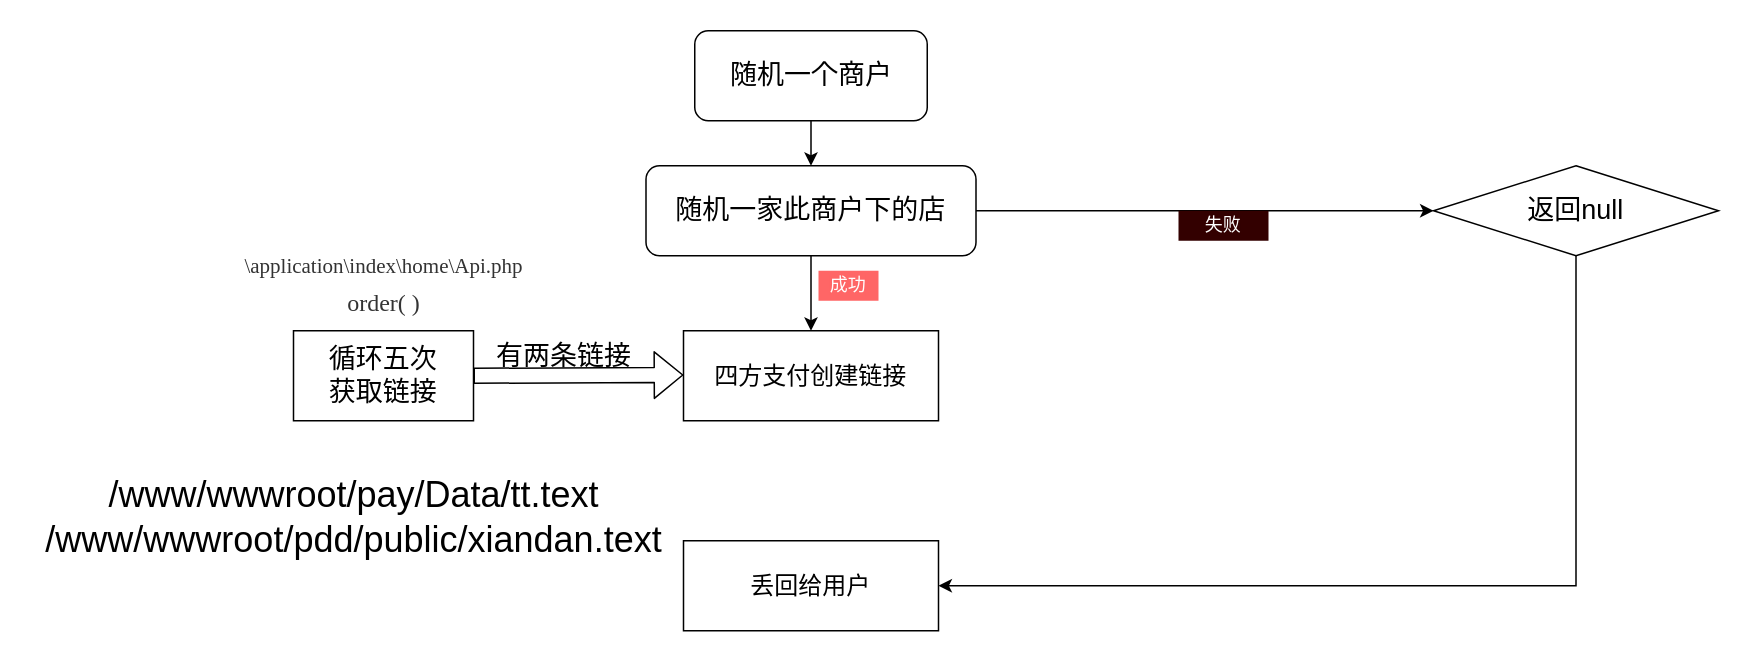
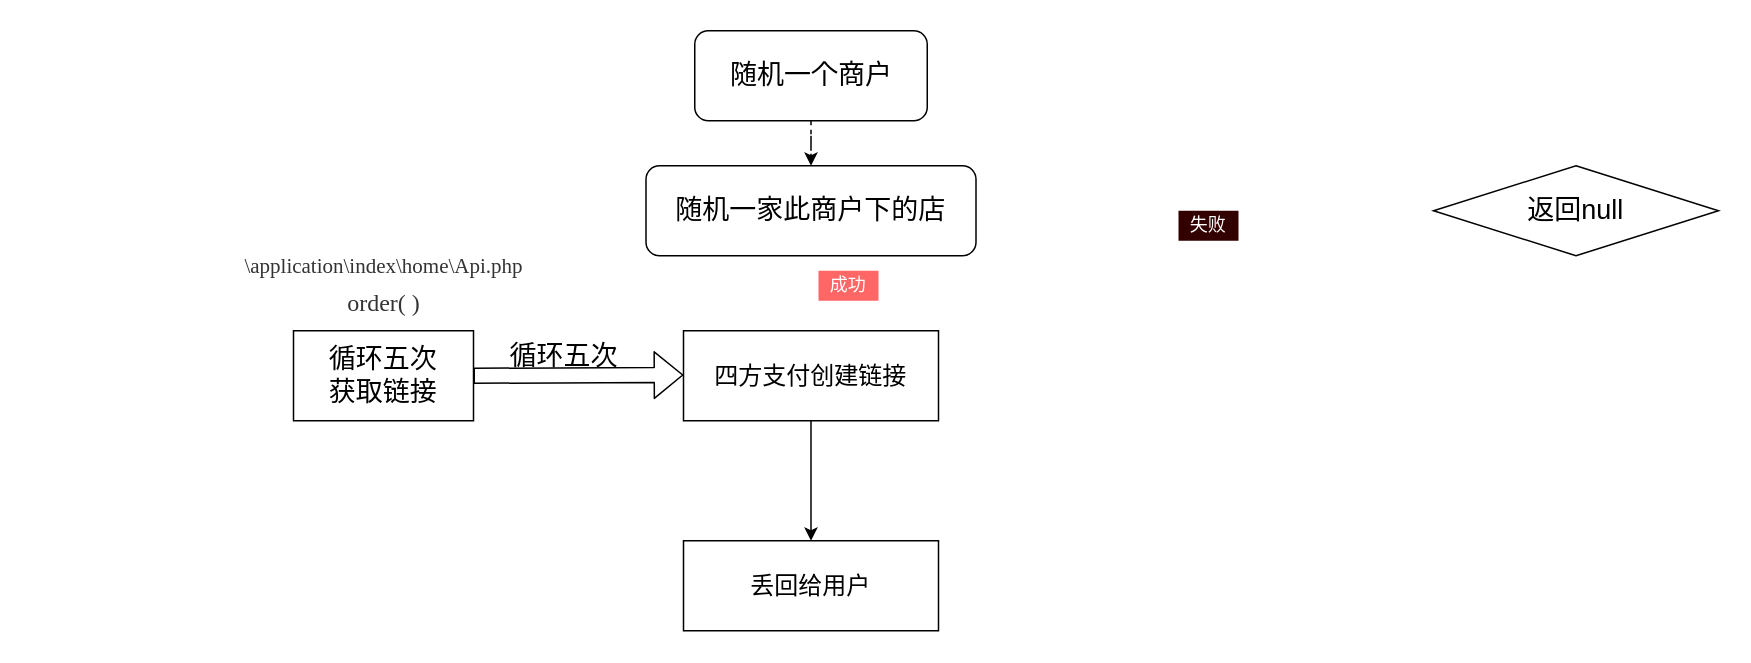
- <mxCell id="5" value="" style="edgeStyle=orthogonalEdgeStyle;rounded=0;orthogonalLoop=1;jettySize=auto;html=1;" edge="1" parent="1" source="6" target="9"><mxGeometry relative="1" as="geometry" /></mxCell>
+ <mxCell id="5" value="" style="edgeStyle=orthogonalEdgeStyle;rounded=0;orthogonalLoop=1;jettySize=auto;html=1;dashed=1;" edge="1" parent="1" source="6" target="9"><mxGeometry relative="1" as="geometry" /></mxCell>
- <mxCell id="8" value="" style="edgeStyle=orthogonalEdgeStyle;rounded=0;orthogonalLoop=1;jettySize=auto;html=1;" edge="1" parent="1" source="9" target="11"><mxGeometry relative="1" as="geometry" /></mxCell>
- <mxCell id="19" value="&lt;font color=&quot;#ffffff&quot; style=&quot;background-color: rgb(51 , 0 , 0)&quot;&gt;失败&lt;/font&gt;" style="text;html=1;strokeColor=none;fillColor=#330000;align=center;verticalAlign=middle;whiteSpace=wrap;rounded=0;" vertex="1" parent="1"><mxGeometry x="785" y="140" width="60" height="20" as="geometry" /></mxCell>
+ <mxCell id="19" value="&lt;font color=&quot;#ffffff&quot; style=&quot;background-color: rgb(51 , 0 , 0)&quot;&gt;失败&lt;/font&gt;" style="text;html=1;strokeColor=none;fillColor=#330000;align=center;verticalAlign=middle;whiteSpace=wrap;rounded=0;" vertex="1" parent="1"><mxGeometry x="785" y="140" width="40" height="20" as="geometry" /></mxCell>
- <mxCell id="7" value="" style="edgeStyle=orthogonalEdgeStyle;rounded=0;orthogonalLoop=1;jettySize=auto;html=1;" edge="1" parent="1" source="9" target="3"><mxGeometry relative="1" as="geometry" /></mxCell>
- <mxCell id="15" value="&lt;font style=&quot;font-size: 18px&quot;&gt;有两条链接&lt;/font&gt;" style="text;html=1;align=center;verticalAlign=middle;resizable=0;points=[];autosize=1;" vertex="1" parent="1"><mxGeometry x="320" y="227" width="110" height="20" as="geometry" /></mxCell>
+ <mxCell id="15" value="&lt;font style=&quot;font-size: 18px&quot;&gt;循环五次&lt;/font&gt;" style="text;html=1;align=center;verticalAlign=middle;resizable=0;points=[];autosize=1;" vertex="1" parent="1"><mxGeometry x="320" y="227" width="110" height="20" as="geometry" /></mxCell>
+ <mxCell id="2" value="" style="edgeStyle=orthogonalEdgeStyle;rounded=0;orthogonalLoop=1;jettySize=auto;html=1;" edge="1" parent="1" source="3" target="4"><mxGeometry relative="1" as="geometry" /></mxCell>
- <mxCell id="17" value="&lt;span style=&quot;font-size: 24px&quot;&gt;/www/wwwroot/pay/Data/tt.text&lt;/span&gt;" style="text;html=1;align=center;verticalAlign=middle;resizable=0;points=[];autosize=1;" vertex="1" parent="1"><mxGeometry x="65" y="320" width="340" height="20" as="geometry" /></mxCell>
- <mxCell id="18" value="&lt;span style=&quot;font-size: 24px&quot;&gt;/www/wwwroot/pdd/public/xiandan.text&lt;/span&gt;" style="text;html=1;align=center;verticalAlign=middle;resizable=0;points=[];autosize=1;" vertex="1" parent="1"><mxGeometry x="20" y="350" width="430" height="20" as="geometry" /></mxCell>
- <mxCell id="10" style="edgeStyle=orthogonalEdgeStyle;rounded=0;orthogonalLoop=1;jettySize=auto;html=1;exitX=0.5;exitY=1;exitDx=0;exitDy=0;entryX=1;entryY=0.5;entryDx=0;entryDy=0;" edge="1" parent="1" source="11" target="4"><mxGeometry relative="1" as="geometry" /></mxCell>
